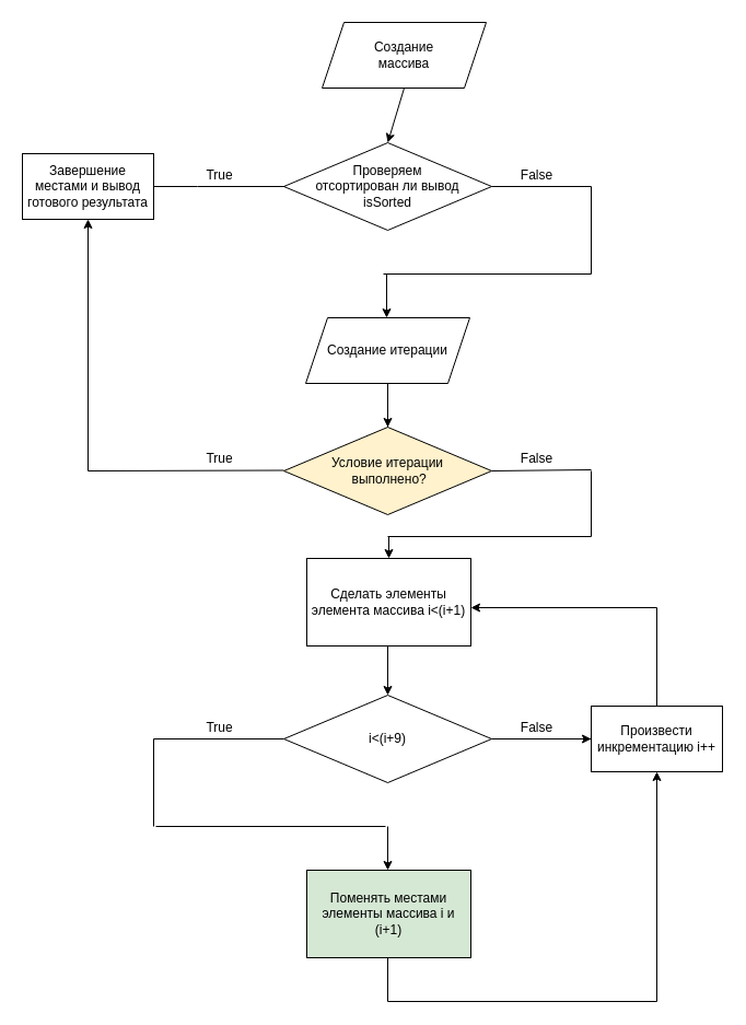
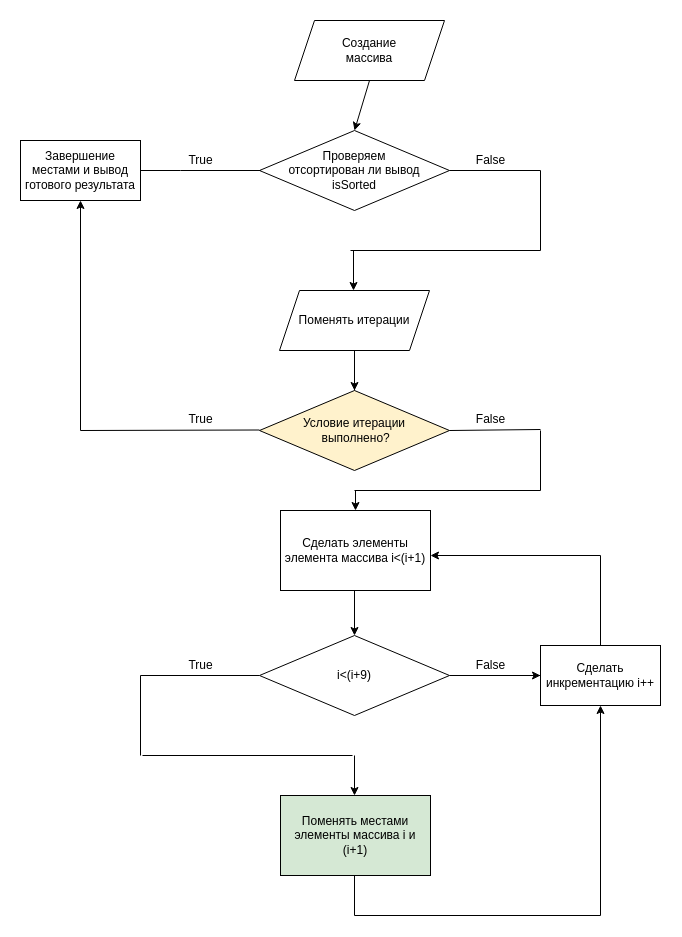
- <mxCell id="33" value="Создание итерации" style="shape=parallelogram;perimeter=parallelogramPerimeter;whiteSpace=wrap;html=1;fixedSize=1;" vertex="1" parent="1"><mxGeometry x="279" y="290" width="150" height="60" as="geometry" /></mxCell>
+ <mxCell id="33" value="Поменять итерации" style="shape=parallelogram;perimeter=parallelogramPerimeter;whiteSpace=wrap;html=1;fixedSize=1;" vertex="1" parent="1"><mxGeometry x="279" y="290" width="150" height="60" as="geometry" /></mxCell>
- <mxCell id="28" value="Произвести инкрементацию i++" style="rounded=0;whiteSpace=wrap;html=1;" vertex="1" parent="1"><mxGeometry x="540" y="645" width="120" height="60" as="geometry" /></mxCell>
+ <mxCell id="28" value="Сделать инкрементацию i++" style="rounded=0;whiteSpace=wrap;html=1;" vertex="1" parent="1"><mxGeometry x="540" y="645" width="120" height="60" as="geometry" /></mxCell>
